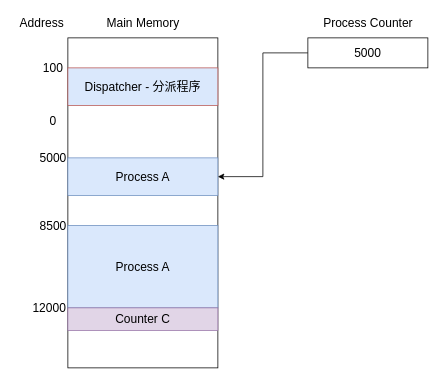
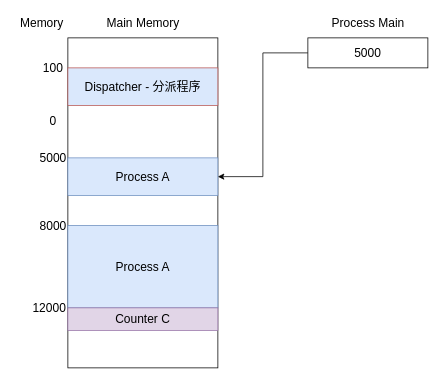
- <mxCell id="4" value="&lt;font&gt;Address&lt;/font&gt;" style="text;html=1;align=center;verticalAlign=middle;resizable=0;points=[];autosize=1;fontSize=16;fontColor=#000000;" vertex="1" parent="1"><mxGeometry x="20" y="20" width="70" height="20" as="geometry" /></mxCell>
+ <mxCell id="4" value="&lt;font&gt;Memory&lt;/font&gt;" style="text;html=1;align=center;verticalAlign=middle;resizable=0;points=[];autosize=1;fontSize=16;fontColor=#000000;" vertex="1" parent="1"><mxGeometry x="20" y="20" width="70" height="20" as="geometry" /></mxCell>
- <mxCell id="16" value="&lt;font&gt;Process Counter&lt;/font&gt;" style="text;html=1;align=center;verticalAlign=middle;resizable=0;points=[];autosize=1;fontSize=16;fontColor=#000000;" vertex="1" parent="1"><mxGeometry x="425" y="20" width="130" height="20" as="geometry" /></mxCell>
+ <mxCell id="16" value="&lt;font&gt;Process Main&lt;/font&gt;" style="text;html=1;align=center;verticalAlign=middle;resizable=0;points=[];autosize=1;fontSize=16;fontColor=#000000;" vertex="1" parent="1"><mxGeometry x="425" y="20" width="130" height="20" as="geometry" /></mxCell>
- <mxCell id="12" value="&lt;font&gt;8500&lt;/font&gt;" style="text;html=1;align=center;verticalAlign=middle;resizable=0;points=[];autosize=1;fontSize=16;fontColor=#000000;" vertex="1" parent="1"><mxGeometry x="45" y="290" width="50" height="20" as="geometry" /></mxCell>
+ <mxCell id="12" value="&lt;font&gt;8000&lt;/font&gt;" style="text;html=1;align=center;verticalAlign=middle;resizable=0;points=[];autosize=1;fontSize=16;fontColor=#000000;" vertex="1" parent="1"><mxGeometry x="45" y="290" width="50" height="20" as="geometry" /></mxCell>
